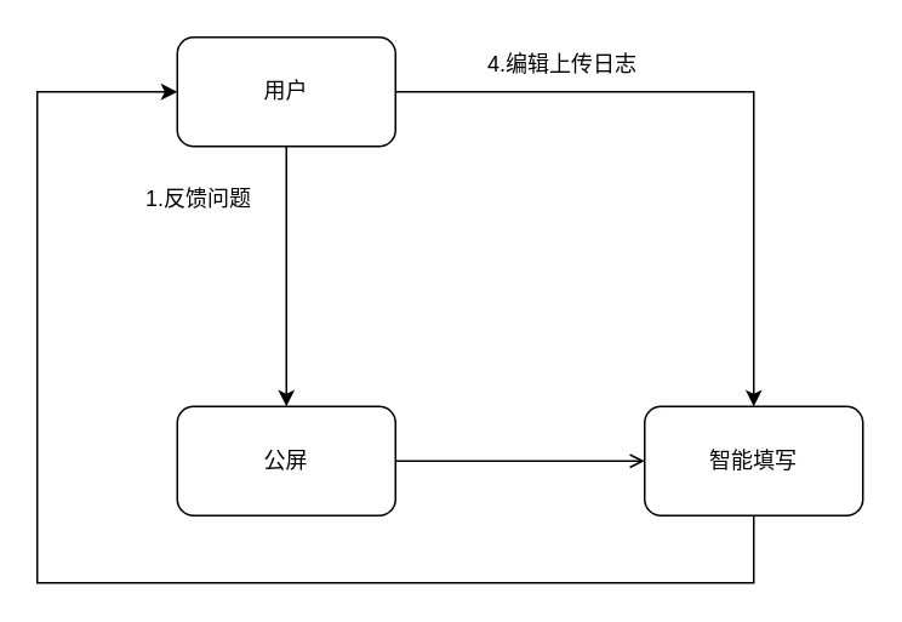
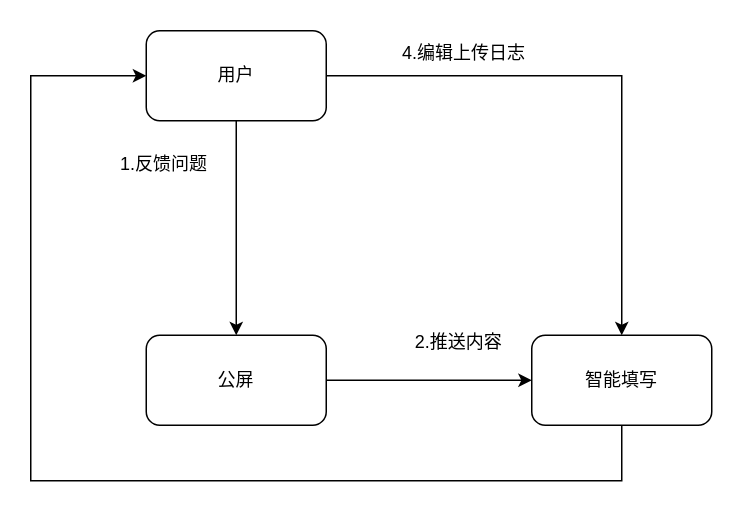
+ <mxCell id="10" value="2.推送内容" style="text;html=1;strokeColor=none;fillColor=none;align=center;verticalAlign=middle;whiteSpace=wrap;rounded=0;" vertex="1" parent="1"><mxGeometry x="262" y="218" width="87" height="20" as="geometry" /></mxCell>
- <mxCell id="2" style="edgeStyle=orthogonalEdgeStyle;rounded=0;orthogonalLoop=1;jettySize=auto;html=1;exitX=1;exitY=0.5;exitDx=0;exitDy=0;endArrow=open;" edge="1" parent="1" source="3" target="9"><mxGeometry relative="1" as="geometry" /></mxCell>
+ <mxCell id="2" style="edgeStyle=orthogonalEdgeStyle;rounded=0;orthogonalLoop=1;jettySize=auto;html=1;exitX=1;exitY=0.5;exitDx=0;exitDy=0;" edge="1" parent="1" source="3" target="9"><mxGeometry relative="1" as="geometry" /></mxCell>
